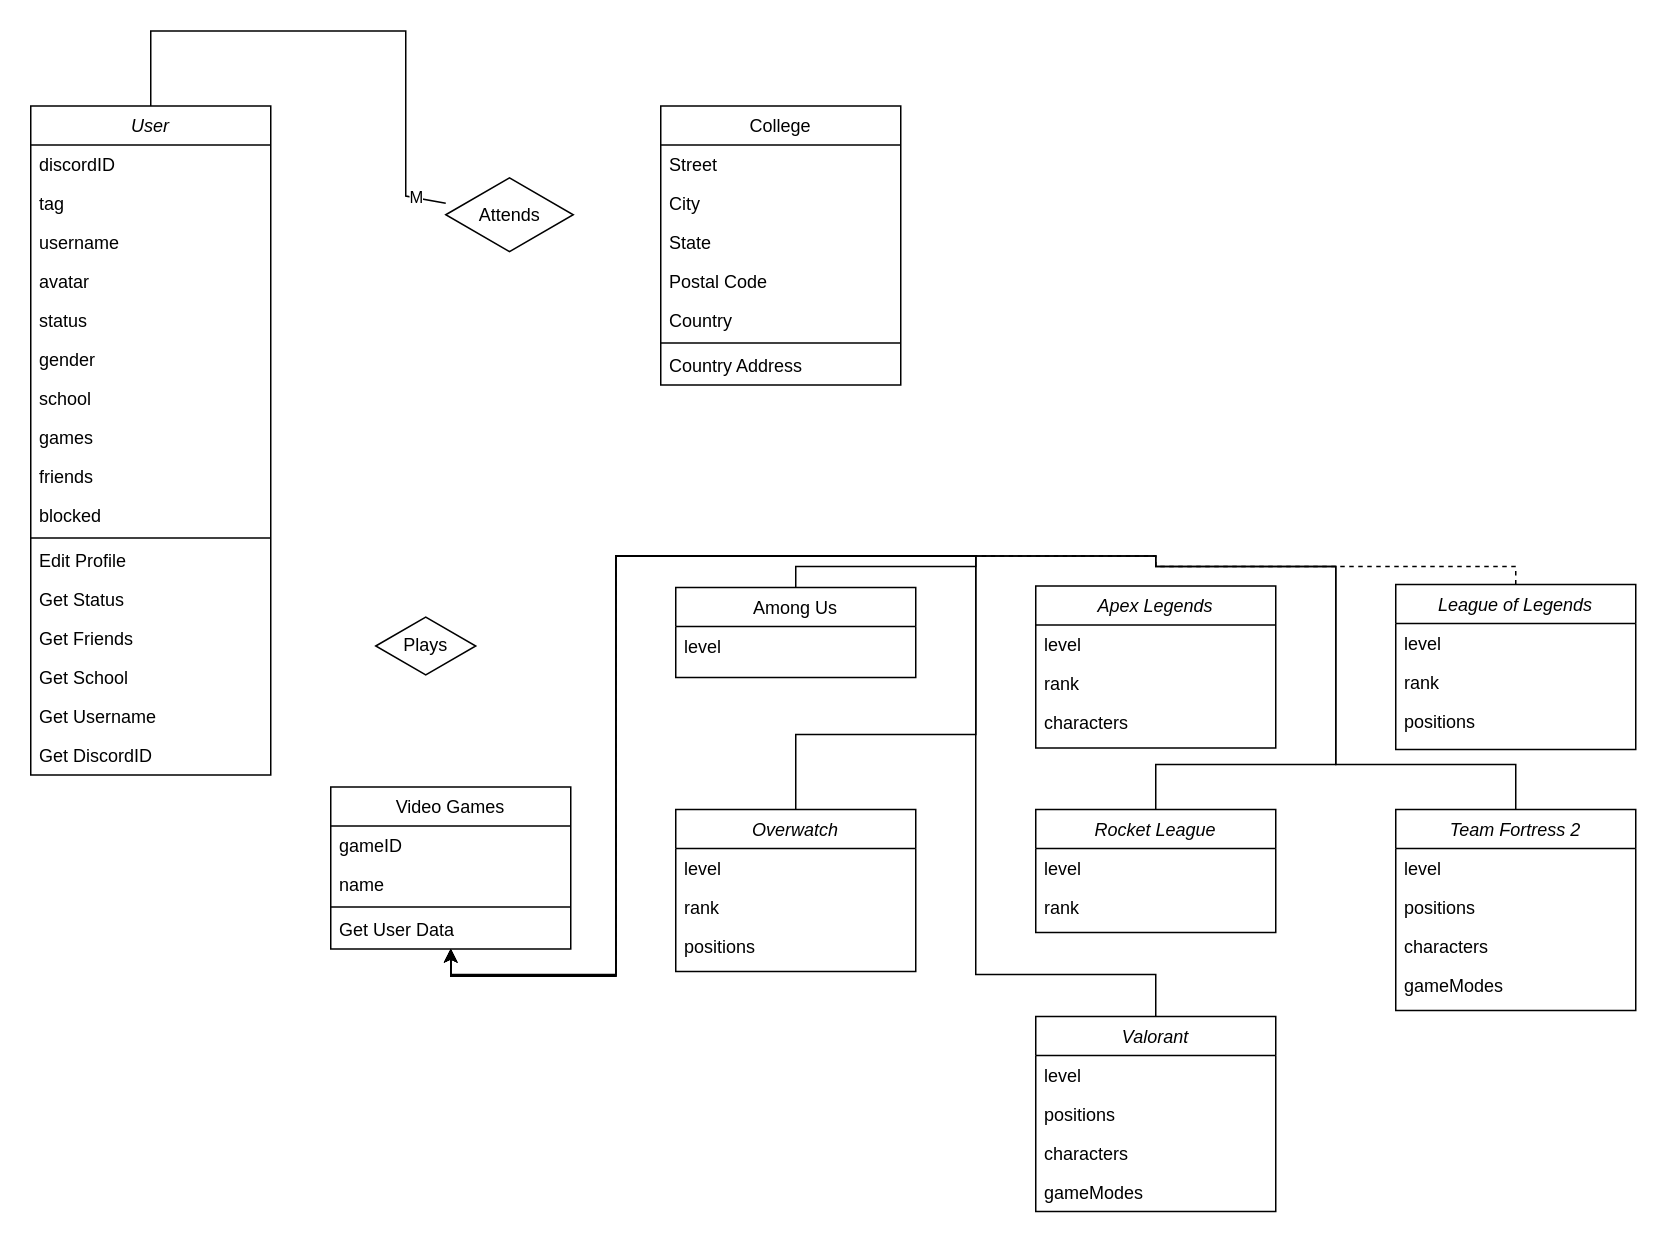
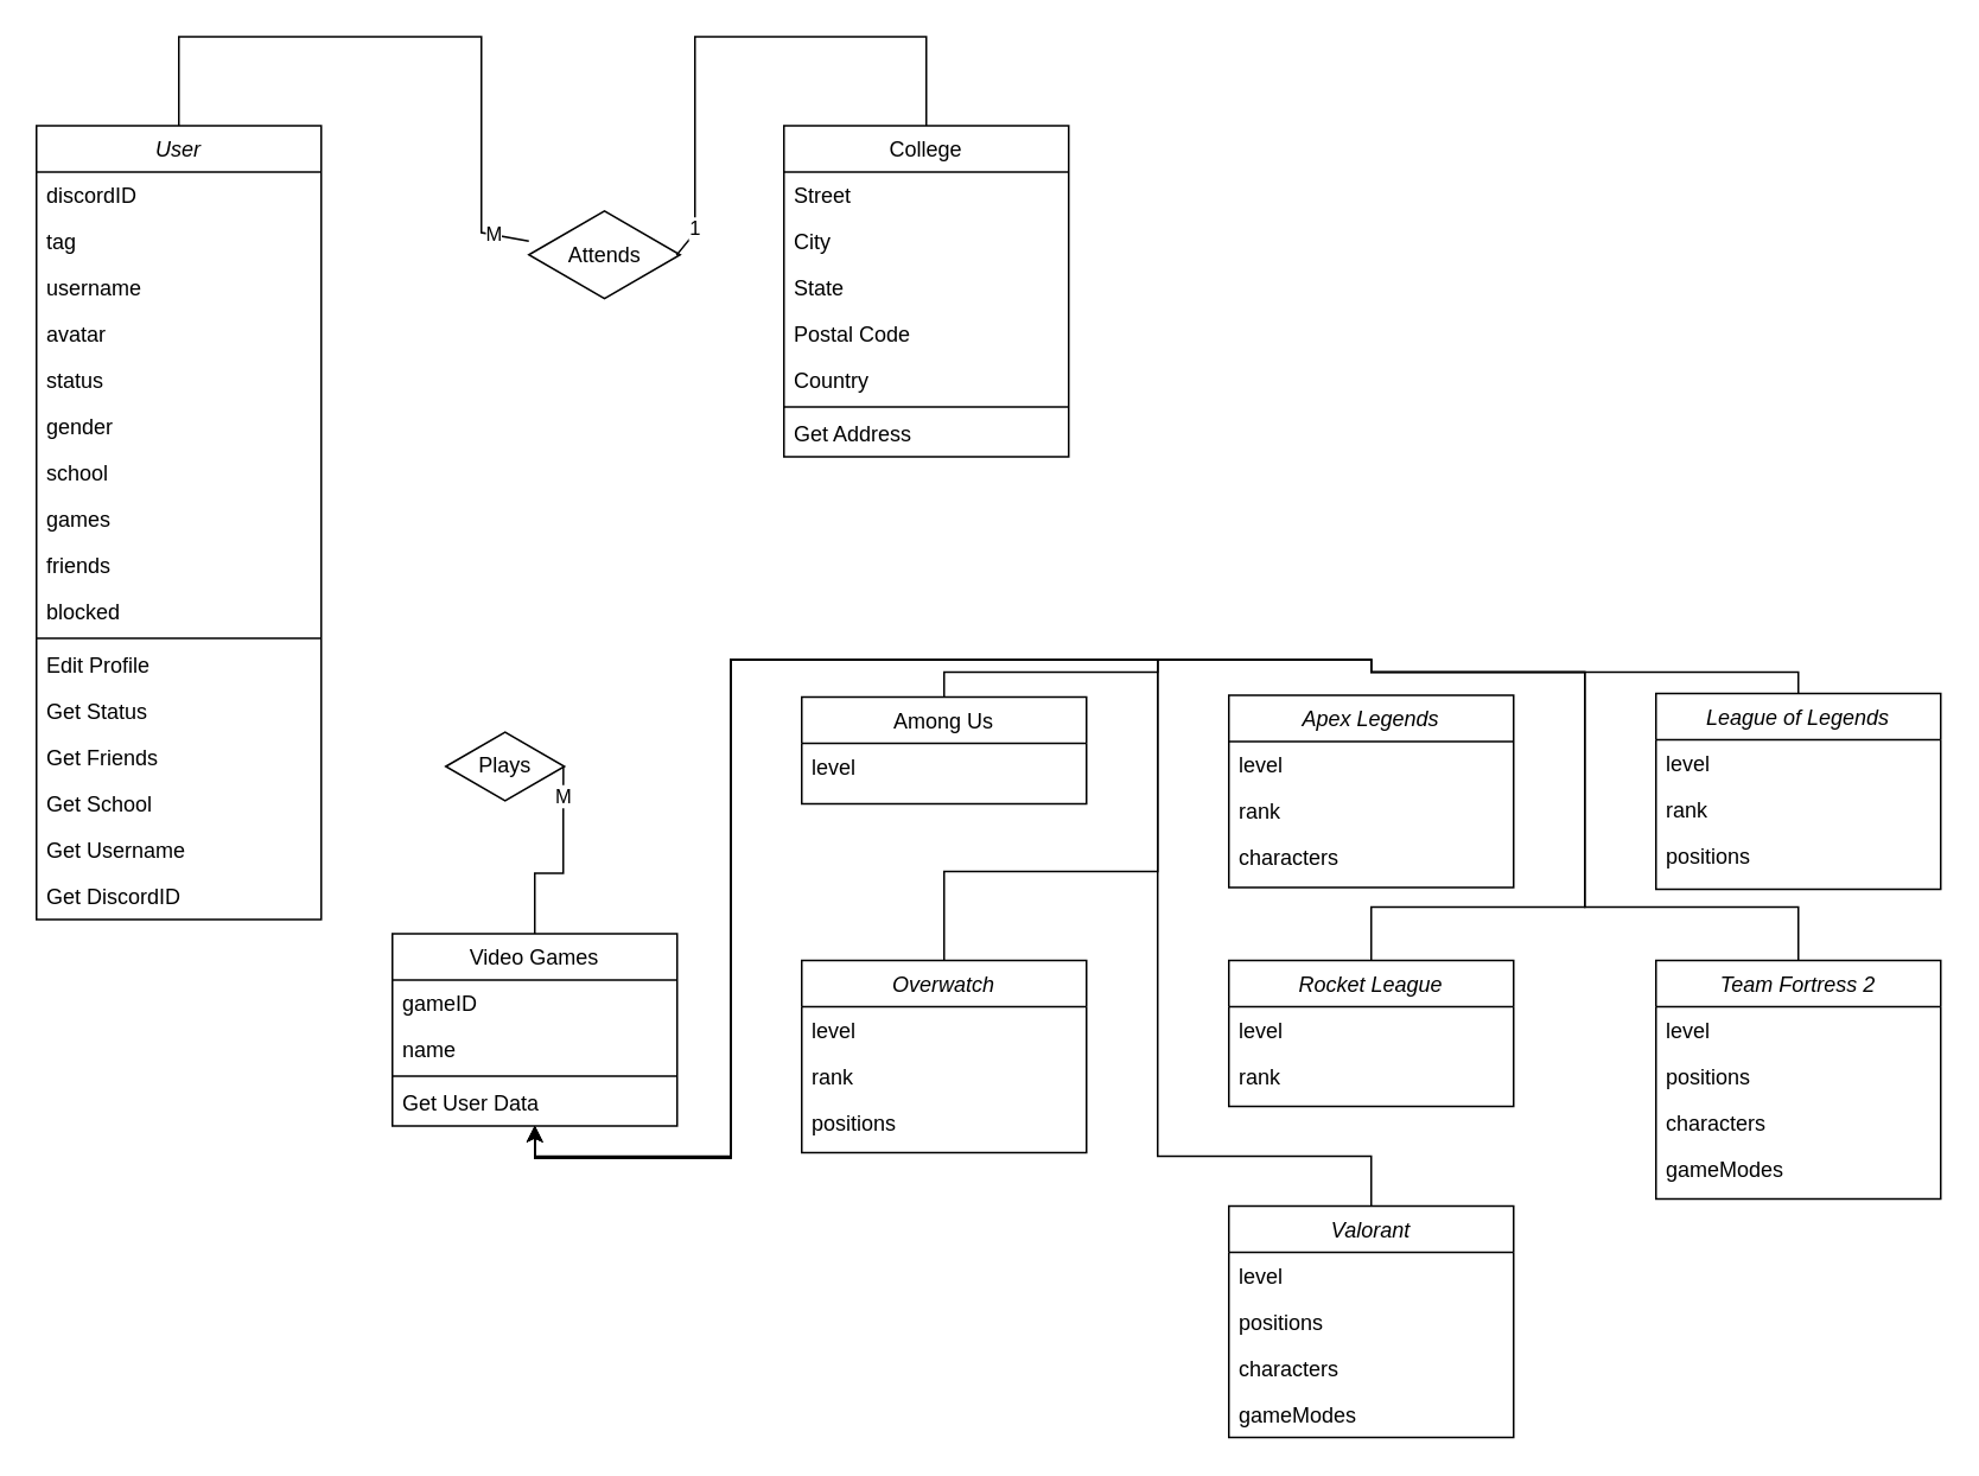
+ <mxCell id="70" value="1" style="endArrow=none;html=1;rounded=0;entryX=0.5;entryY=0;entryDx=0;entryDy=0;exitX=0.976;exitY=0.504;exitDx=0;exitDy=0;exitPerimeter=0;" edge="1" parent="1" source="68" target="25"><mxGeometry x="-0.881" width="50" height="50" relative="1" as="geometry"><mxPoint x="340" y="230" as="sourcePoint" /><mxPoint x="390" y="180" as="targetPoint" /><Array as="points"><mxPoint x="390" y="130" /><mxPoint x="390" y="20" /><mxPoint x="520" y="20" /></Array><mxPoint as="offset" /></mxGeometry></mxCell>
- <mxCell id="32" value="Country Address" style="text;align=left;verticalAlign=top;spacingLeft=4;spacingRight=4;overflow=hidden;rotatable=0;points=[[0,0.5],[1,0.5]];portConstraint=eastwest;" parent="25" vertex="1"><mxGeometry y="160" width="160" height="26" as="geometry" /></mxCell>
+ <mxCell id="32" value="Get Address" style="text;align=left;verticalAlign=top;spacingLeft=4;spacingRight=4;overflow=hidden;rotatable=0;points=[[0,0.5],[1,0.5]];portConstraint=eastwest;" parent="25" vertex="1"><mxGeometry y="160" width="160" height="26" as="geometry" /></mxCell>
- <mxCell id="40" style="edgeStyle=orthogonalEdgeStyle;rounded=0;orthogonalLoop=1;jettySize=auto;html=1;exitX=0.5;exitY=0;exitDx=0;exitDy=0;entryX=0.5;entryY=1;entryDx=0;entryDy=0;dashed=1;" edge="1" parent="1" source="41" target="20"><mxGeometry relative="1" as="geometry"><mxPoint x="290" y="680" as="targetPoint" /><Array as="points"><mxPoint x="1010" y="377" /><mxPoint x="770" y="377" /><mxPoint x="770" y="370" /><mxPoint x="410" y="370" /><mxPoint x="410" y="650" /><mxPoint x="300" y="650" /></Array></mxGeometry></mxCell>
+ <mxCell id="40" style="edgeStyle=orthogonalEdgeStyle;rounded=0;orthogonalLoop=1;jettySize=auto;html=1;exitX=0.5;exitY=0;exitDx=0;exitDy=0;entryX=0.5;entryY=1;entryDx=0;entryDy=0;" edge="1" parent="1" source="41" target="20"><mxGeometry relative="1" as="geometry"><mxPoint x="290" y="680" as="targetPoint" /><Array as="points"><mxPoint x="1010" y="377" /><mxPoint x="770" y="377" /><mxPoint x="770" y="370" /><mxPoint x="410" y="370" /><mxPoint x="410" y="650" /><mxPoint x="300" y="650" /></Array></mxGeometry></mxCell>
+ <mxCell id="67" value="M" style="endArrow=none;html=1;rounded=0;exitX=0.5;exitY=0;exitDx=0;exitDy=0;entryX=0.991;entryY=0.499;entryDx=0;entryDy=0;entryPerimeter=0;" edge="1" parent="1" source="20" target="66"><mxGeometry x="0.683" width="50" height="50" relative="1" as="geometry"><mxPoint x="340" y="500" as="sourcePoint" /><mxPoint x="300" y="460" as="targetPoint" /><Array as="points"><mxPoint x="300" y="490" /><mxPoint x="310" y="490" /><mxPoint x="316" y="490" /><mxPoint x="316" y="460" /></Array><mxPoint as="offset" /></mxGeometry></mxCell>
